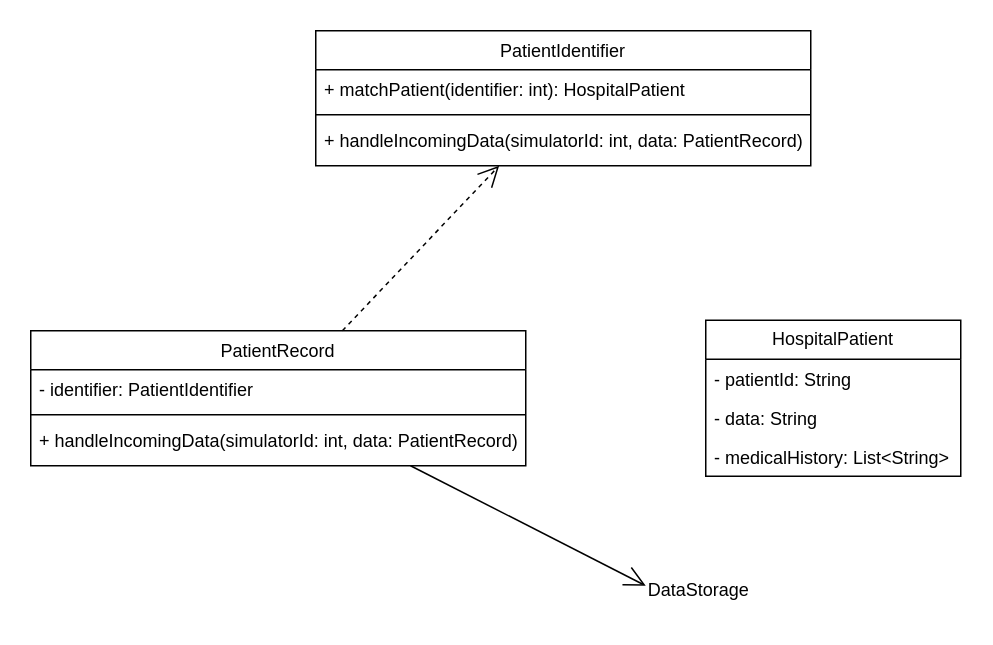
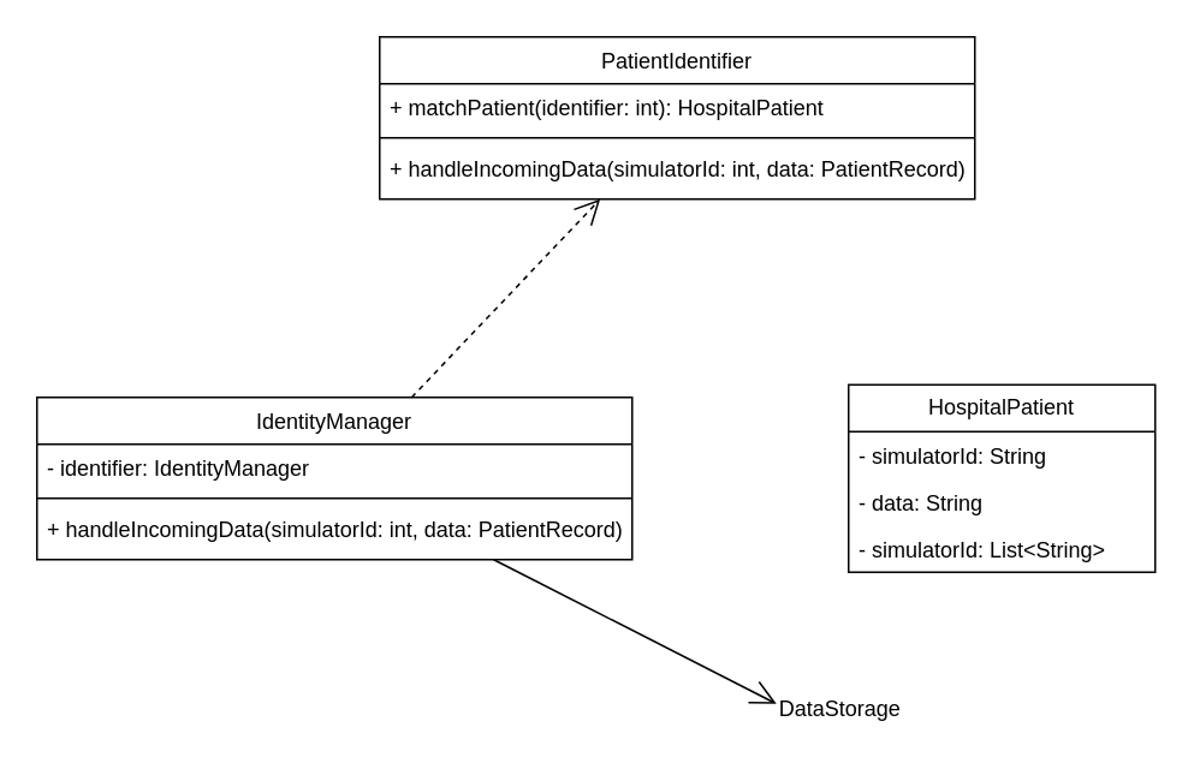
- <mxCell id="10" value="PatientRecord" style="swimlane;fontStyle=0;align=center;verticalAlign=top;childLayout=stackLayout;horizontal=1;startSize=26;horizontalStack=0;resizeParent=1;resizeLast=0;collapsible=1;marginBottom=0;rounded=0;shadow=0;strokeWidth=1;" vertex="1" parent="1"><mxGeometry x="20" y="220" width="330" height="90" as="geometry"><mxRectangle x="230" y="140" width="160" height="26" as="alternateBounds" /></mxGeometry></mxCell>
+ <mxCell id="10" value="IdentityManager" style="swimlane;fontStyle=0;align=center;verticalAlign=top;childLayout=stackLayout;horizontal=1;startSize=26;horizontalStack=0;resizeParent=1;resizeLast=0;collapsible=1;marginBottom=0;rounded=0;shadow=0;strokeWidth=1;" vertex="1" parent="1"><mxGeometry x="20" y="220" width="330" height="90" as="geometry"><mxRectangle x="230" y="140" width="160" height="26" as="alternateBounds" /></mxGeometry></mxCell>
- <mxCell id="7" value="- patientId: String" style="text;strokeColor=none;fillColor=none;align=left;verticalAlign=top;spacingLeft=4;spacingRight=4;overflow=hidden;rotatable=0;points=[[0,0.5],[1,0.5]];portConstraint=eastwest;whiteSpace=wrap;html=1;" vertex="1" parent="6"><mxGeometry y="26" width="170" height="26" as="geometry" /></mxCell>
+ <mxCell id="7" value="- simulatorId: String" style="text;strokeColor=none;fillColor=none;align=left;verticalAlign=top;spacingLeft=4;spacingRight=4;overflow=hidden;rotatable=0;points=[[0,0.5],[1,0.5]];portConstraint=eastwest;whiteSpace=wrap;html=1;" vertex="1" parent="6"><mxGeometry y="26" width="170" height="26" as="geometry" /></mxCell>
- <mxCell id="11" value="- identifier: PatientIdentifier" style="text;align=left;verticalAlign=top;spacingLeft=4;spacingRight=4;overflow=hidden;rotatable=0;points=[[0,0.5],[1,0.5]];portConstraint=eastwest;" vertex="1" parent="10"><mxGeometry y="26" width="330" height="26" as="geometry" /></mxCell>
+ <mxCell id="11" value="- identifier: IdentityManager" style="text;align=left;verticalAlign=top;spacingLeft=4;spacingRight=4;overflow=hidden;rotatable=0;points=[[0,0.5],[1,0.5]];portConstraint=eastwest;" vertex="1" parent="10"><mxGeometry y="26" width="330" height="26" as="geometry" /></mxCell>
- <mxCell id="9" value="- medicalHistory: List&amp;lt;String&amp;gt;" style="text;strokeColor=none;fillColor=none;align=left;verticalAlign=top;spacingLeft=4;spacingRight=4;overflow=hidden;rotatable=0;points=[[0,0.5],[1,0.5]];portConstraint=eastwest;whiteSpace=wrap;html=1;" vertex="1" parent="6"><mxGeometry y="78" width="170" height="26" as="geometry" /></mxCell>
+ <mxCell id="9" value="- simulatorId: List&amp;lt;String&amp;gt;" style="text;strokeColor=none;fillColor=none;align=left;verticalAlign=top;spacingLeft=4;spacingRight=4;overflow=hidden;rotatable=0;points=[[0,0.5],[1,0.5]];portConstraint=eastwest;whiteSpace=wrap;html=1;" vertex="1" parent="6"><mxGeometry y="78" width="170" height="26" as="geometry" /></mxCell>
